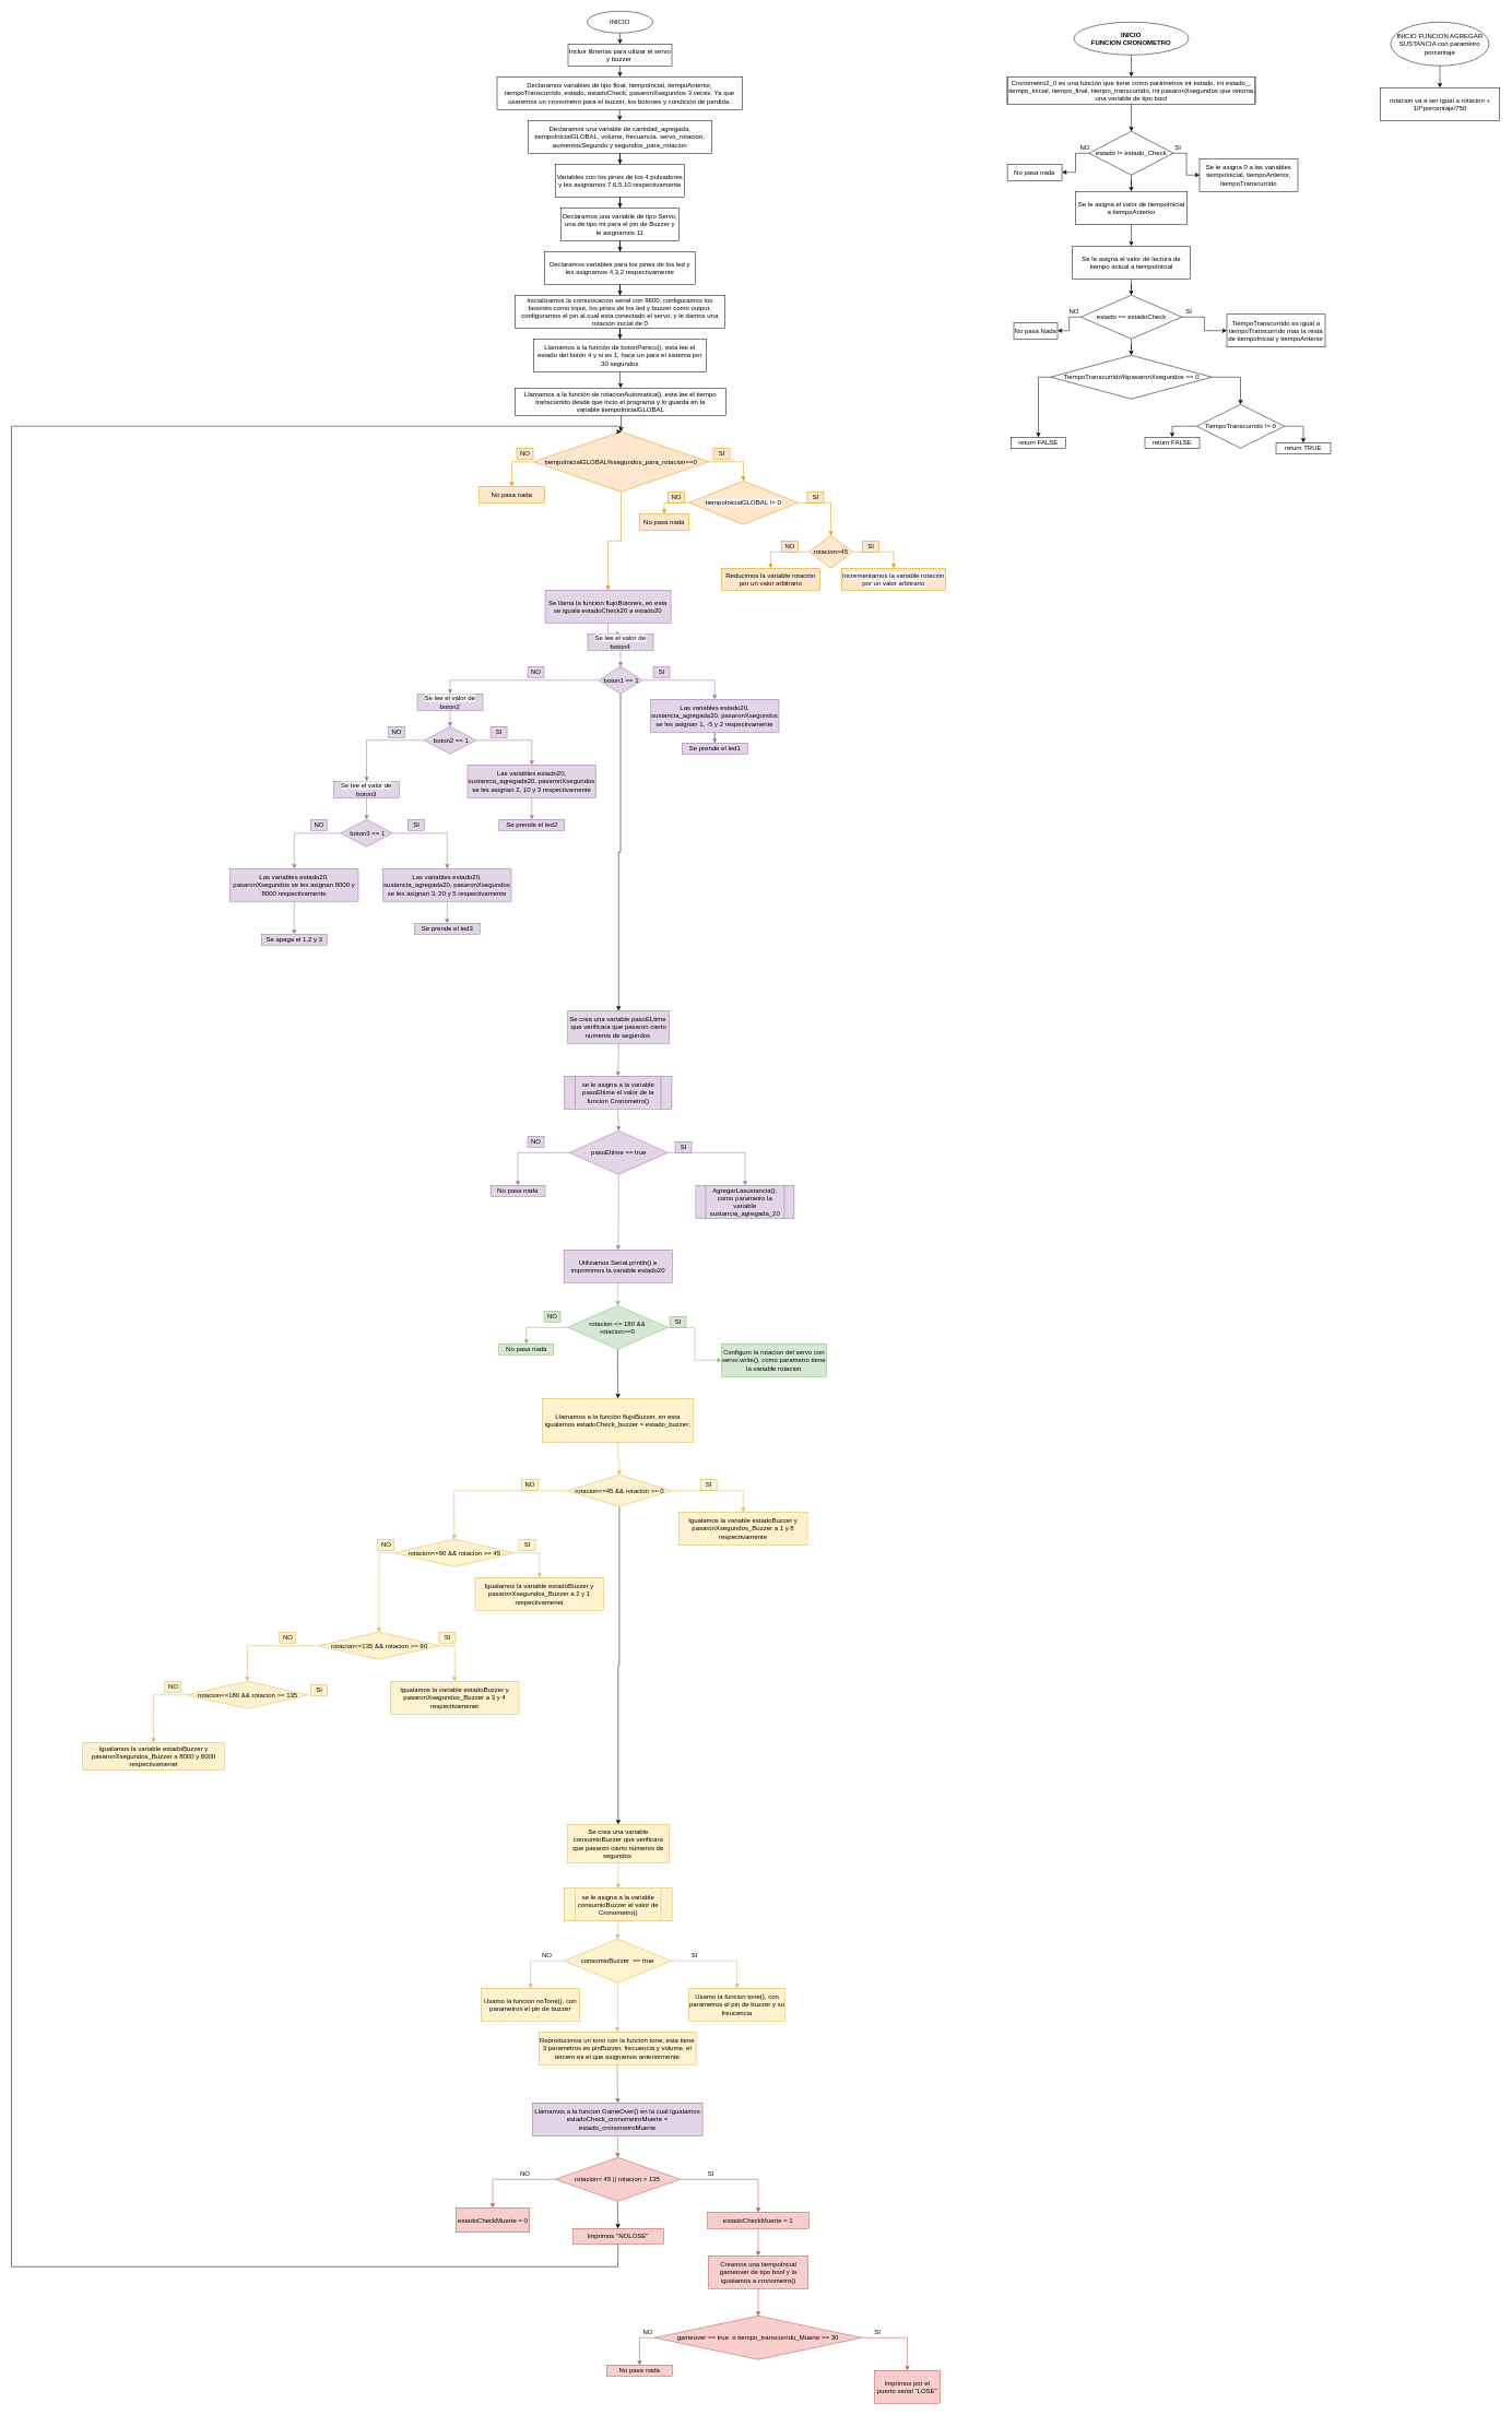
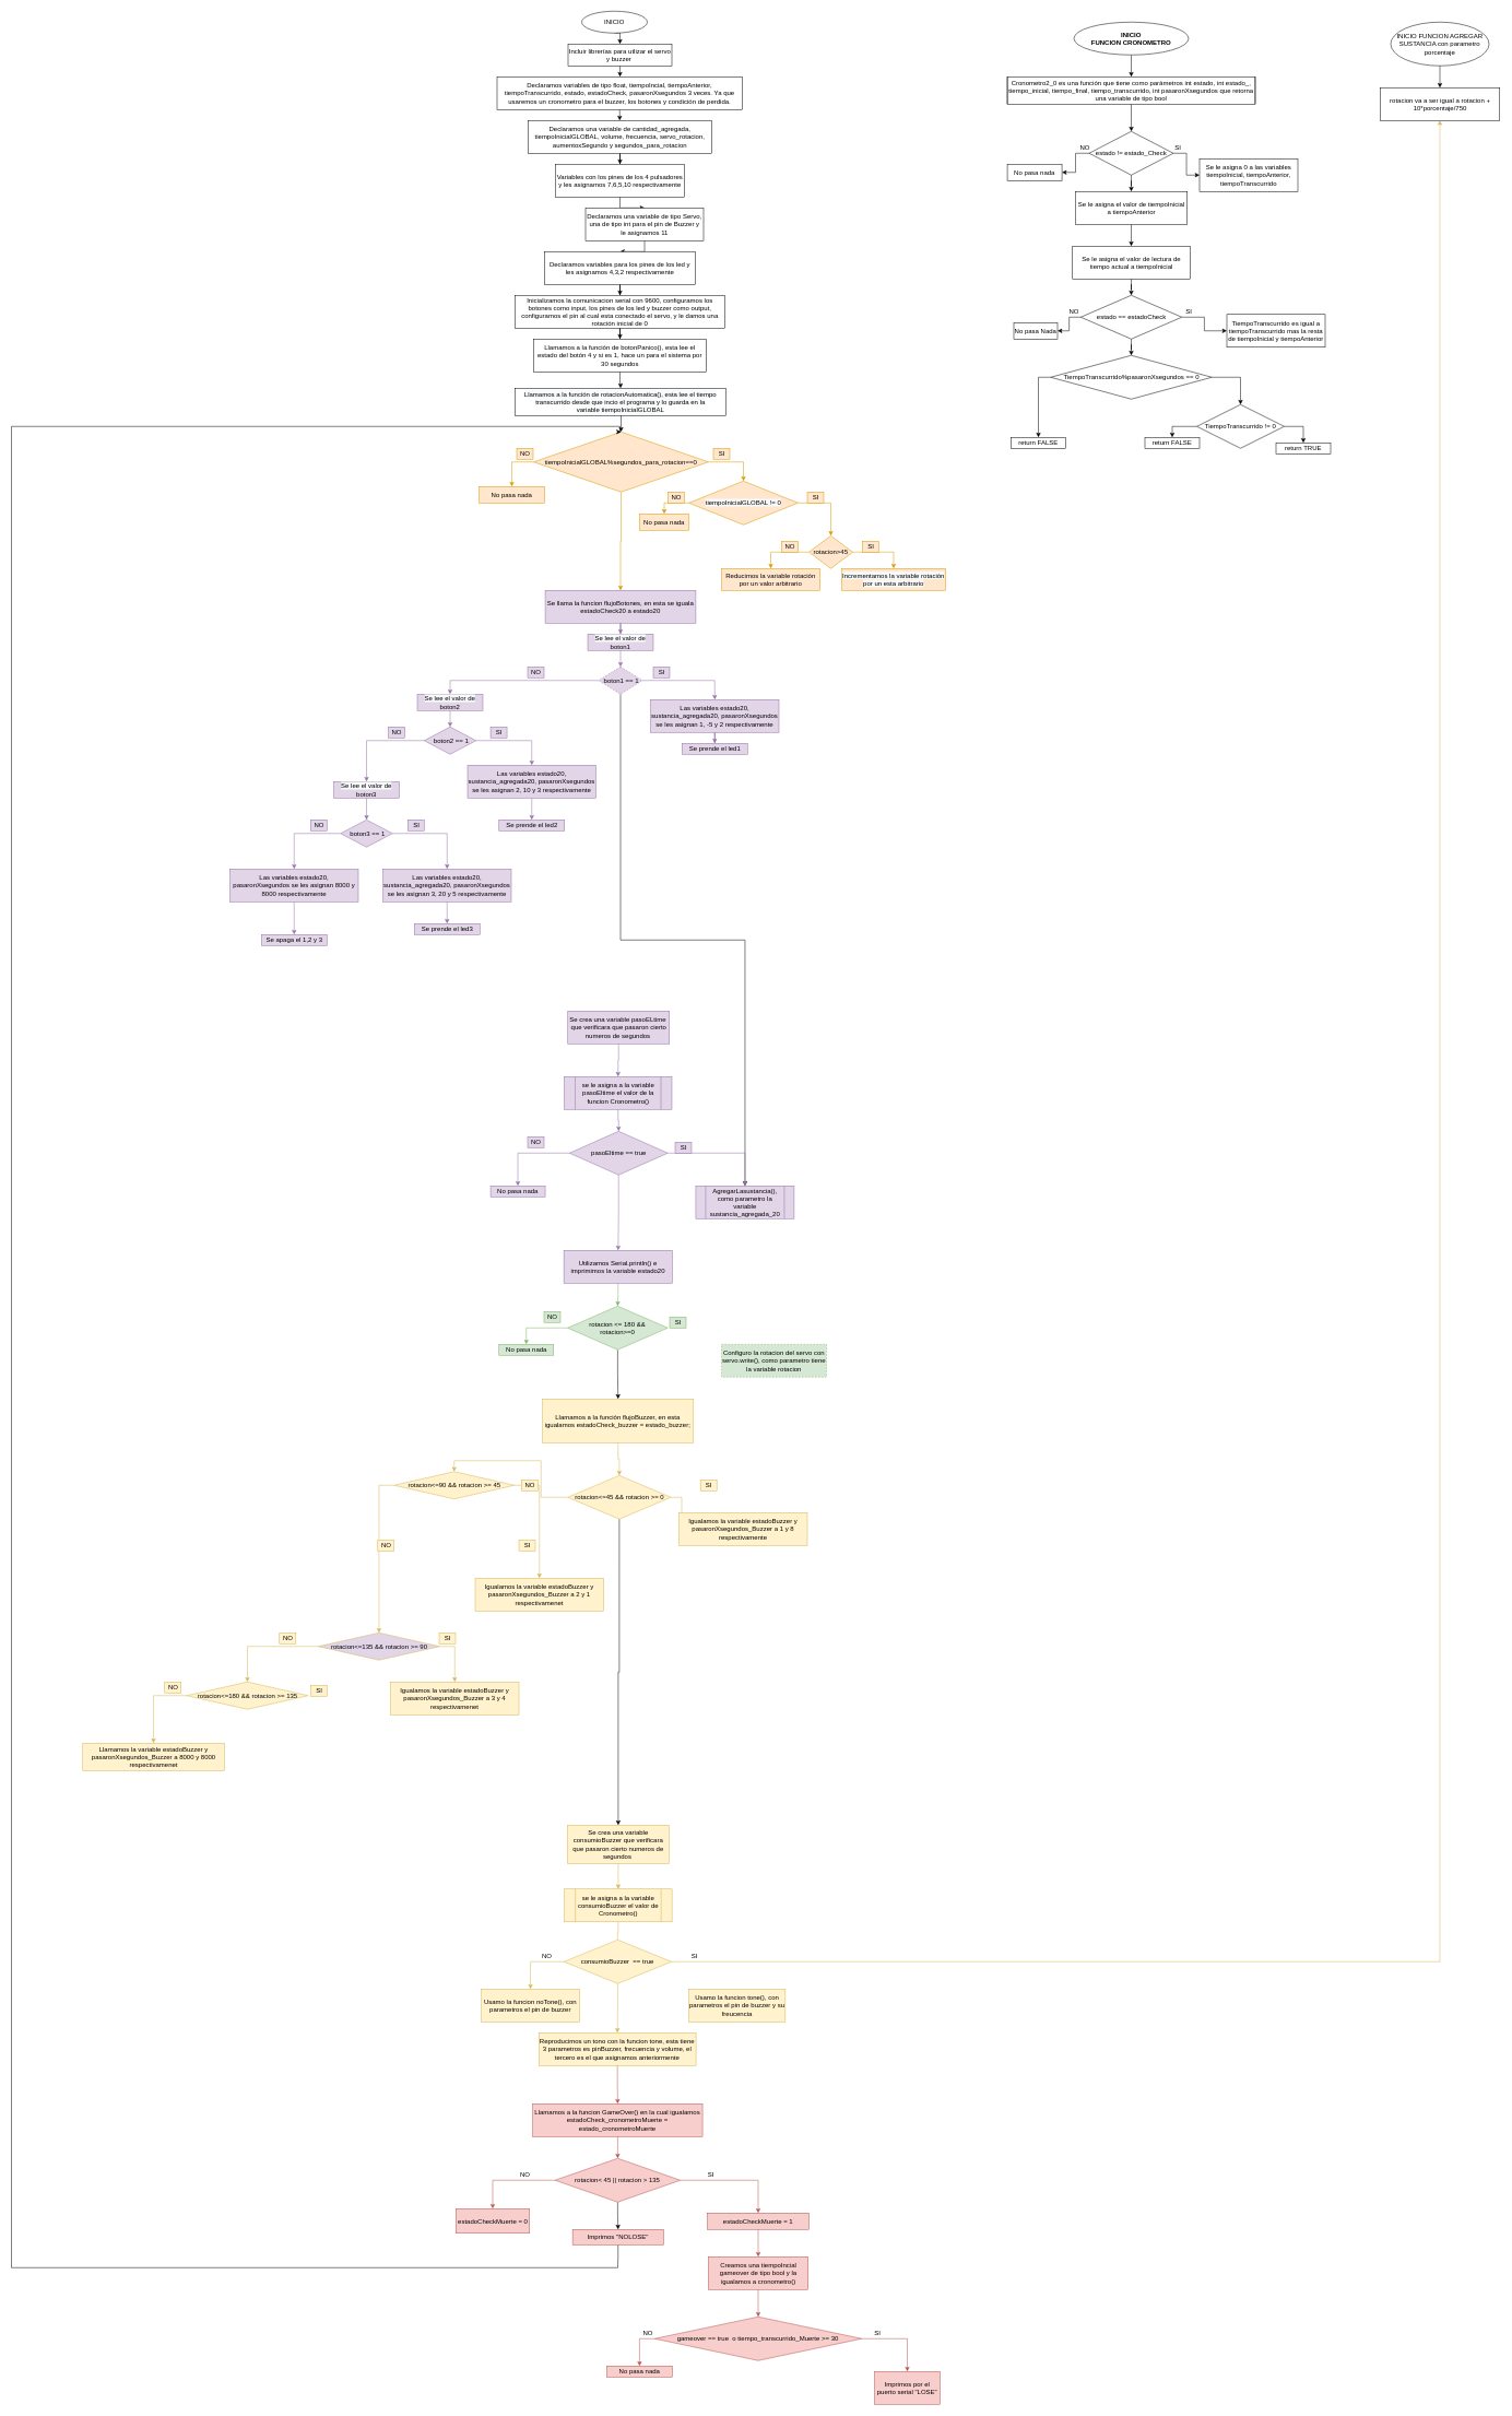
- <mxCell id="3" value="INICIO" style="ellipse;whiteSpace=wrap;html=1;" parent="1" vertex="1"><mxGeometry x="1074" y="20" width="120" height="40" as="geometry" /></mxCell>
+ <mxCell id="3" value="INICIO" style="ellipse;whiteSpace=wrap;html=1;" parent="1" vertex="1"><mxGeometry x="1064" y="20" width="120" height="40" as="geometry" /></mxCell>
- <mxCell id="13" value="Declaramos una variable de tipo Servo, una de tipo int para el pin de Buzzer y le asignamos 11" style="rounded=0;whiteSpace=wrap;html=1;" parent="1" vertex="1"><mxGeometry x="1026" y="380" width="216" height="60" as="geometry" /></mxCell>
+ <mxCell id="13" value="Declaramos una variable de tipo Servo, una de tipo int para el pin de Buzzer y le asignamos 11" style="rounded=0;whiteSpace=wrap;html=1;" parent="1" vertex="1"><mxGeometry x="1071" y="380" width="216" height="60" as="geometry" /></mxCell>
- <mxCell id="35" value="&lt;span style=&quot;color: rgb(0 , 0 , 0) ; font-family: &amp;#34;helvetica&amp;#34; ; font-size: 12px ; font-style: normal ; font-weight: 400 ; letter-spacing: normal ; text-align: center ; text-indent: 0px ; text-transform: none ; word-spacing: 0px ; background-color: rgb(248 , 249 , 250) ; display: inline ; float: none&quot;&gt;Incrementamos la variable rotación por un valor arbitrario&lt;/span&gt;" style="rounded=0;whiteSpace=wrap;html=1;fillColor=#ffe6cc;strokeColor=#d79b00;" parent="1" vertex="1"><mxGeometry x="1540" y="1040" width="190" height="40" as="geometry" /></mxCell>
+ <mxCell id="35" value="&lt;span style=&quot;color: rgb(0 , 0 , 0) ; font-family: &amp;#34;helvetica&amp;#34; ; font-size: 12px ; font-style: normal ; font-weight: 400 ; letter-spacing: normal ; text-align: center ; text-indent: 0px ; text-transform: none ; word-spacing: 0px ; background-color: rgb(248 , 249 , 250) ; display: inline ; float: none&quot;&gt;Incrementamos la variable rotación por un esta arbitrario&lt;/span&gt;" style="rounded=0;whiteSpace=wrap;html=1;fillColor=#ffe6cc;strokeColor=#d79b00;" parent="1" vertex="1"><mxGeometry x="1540" y="1040" width="190" height="40" as="geometry" /></mxCell>
- <mxCell id="70" value="Se llama la funcion flujoBotones, en esta se iguala estadoCheck20 a estado20" style="rounded=0;whiteSpace=wrap;html=1;fillColor=#e1d5e7;strokeColor=#9673a6;" parent="1" vertex="1"><mxGeometry x="997.14" y="1080" width="230" height="60" as="geometry" /></mxCell>
+ <mxCell id="70" value="Se llama la funcion flujoBotones, en esta se iguala estadoCheck20 a estado20" style="rounded=0;whiteSpace=wrap;html=1;fillColor=#e1d5e7;strokeColor=#9673a6;" parent="1" vertex="1"><mxGeometry x="997.14" y="1080" width="275.71" height="60" as="geometry" /></mxCell>
- <mxCell id="82" value="&lt;span style=&quot;color: rgb(0 , 0 , 0) ; font-family: &amp;#34;helvetica&amp;#34; ; font-size: 12px ; font-style: normal ; font-weight: 400 ; letter-spacing: normal ; text-align: center ; text-indent: 0px ; text-transform: none ; word-spacing: 0px ; background-color: rgb(248 , 249 , 250) ; display: inline ; float: none&quot;&gt;Se lee el valor de&lt;/span&gt;&lt;br&gt;boton4" style="rounded=0;whiteSpace=wrap;html=1;fillColor=#e1d5e7;strokeColor=#9673a6;" parent="1" vertex="1"><mxGeometry x="1075" y="1160" width="120" height="30" as="geometry" /></mxCell>
+ <mxCell id="82" value="&lt;span style=&quot;color: rgb(0 , 0 , 0) ; font-family: &amp;#34;helvetica&amp;#34; ; font-size: 12px ; font-style: normal ; font-weight: 400 ; letter-spacing: normal ; text-align: center ; text-indent: 0px ; text-transform: none ; word-spacing: 0px ; background-color: rgb(248 , 249 , 250) ; display: inline ; float: none&quot;&gt;Se lee el valor de&lt;/span&gt;&lt;br&gt;boton1" style="rounded=0;whiteSpace=wrap;html=1;fillColor=#e1d5e7;strokeColor=#9673a6;" parent="1" vertex="1"><mxGeometry x="1075" y="1160" width="120" height="30" as="geometry" /></mxCell>
- <mxCell id="74" value="&amp;nbsp;boton1 == 1" style="rhombus;whiteSpace=wrap;html=1;fillColor=#e1d5e7;strokeColor=#9673a6;" parent="1" vertex="1"><mxGeometry x="1095" y="1220" width="80" height="50" as="geometry" /></mxCell>
+ <mxCell id="74" value="&amp;nbsp;boton1 == 1" style="rhombus;whiteSpace=wrap;html=1;fillColor=#e1d5e7;strokeColor=#9673a6;dashed=1;" parent="1" vertex="1"><mxGeometry x="1095" y="1220" width="80" height="50" as="geometry" /></mxCell>
- <mxCell id="73" style="edgeStyle=orthogonalEdgeStyle;rounded=0;orthogonalLoop=1;jettySize=auto;html=1;exitX=0.5;exitY=1;exitDx=0;exitDy=0;entryX=0.5;entryY=0;entryDx=0;entryDy=0;" parent="1" source="74" target="106" edge="1"><mxGeometry relative="1" as="geometry" /></mxCell>
+ <mxCell id="73" style="edgeStyle=orthogonalEdgeStyle;rounded=0;orthogonalLoop=1;jettySize=auto;html=1;exitX=0.5;exitY=1;exitDx=0;exitDy=0;" parent="1" source="74" target="113" edge="1"><mxGeometry relative="1" as="geometry" /></mxCell>
- <mxCell id="120" style="edgeStyle=orthogonalEdgeStyle;rounded=0;orthogonalLoop=1;jettySize=auto;html=1;exitX=1;exitY=0.5;exitDx=0;exitDy=0;fillColor=#d5e8d4;strokeColor=#82b366;" parent="1" source="123" target="124" edge="1"><mxGeometry relative="1" as="geometry"><mxPoint x="1340" y="2490" as="targetPoint" /></mxGeometry></mxCell>
- <mxCell id="124" value="Configuro la rotacion del servo con servo.write(), como parametro tiene la variable rotacion" style="rounded=0;whiteSpace=wrap;html=1;fillColor=#d5e8d4;strokeColor=#82b366;" parent="1" vertex="1"><mxGeometry x="1320" y="2460" width="192" height="60" as="geometry" /></mxCell>
+ <mxCell id="124" value="Configuro la rotacion del servo con servo.write(), como parametro tiene la variable rotacion" style="rounded=0;whiteSpace=wrap;html=1;fillColor=#d5e8d4;strokeColor=#82b366;dashed=1;" parent="1" vertex="1"><mxGeometry x="1320" y="2460" width="192" height="60" as="geometry" /></mxCell>
- <mxCell id="141" value="rotacion&amp;lt;=45 &amp;amp;&amp;amp; rotacion &amp;gt;= 0" style="rhombus;whiteSpace=wrap;html=1;fillColor=#fff2cc;strokeColor=#d6b656;" parent="1" vertex="1"><mxGeometry x="1038.5" y="2700" width="188.5" height="58" as="geometry" /></mxCell>
+ <mxCell id="141" value="rotacion&amp;lt;=45 &amp;amp;&amp;amp; rotacion &amp;gt;= 0" style="rhombus;whiteSpace=wrap;html=1;fillColor=#fff2cc;strokeColor=#d6b656;" parent="1" vertex="1"><mxGeometry x="1038.5" y="2700" width="188.5" height="80" as="geometry" /></mxCell>
- <mxCell id="145" value="rotacion&amp;lt;=90 &amp;amp;&amp;amp; rotacion &amp;gt;= 45" style="rhombus;whiteSpace=wrap;html=1;fillColor=#fff2cc;strokeColor=#d6b656;" parent="1" vertex="1"><mxGeometry x="720.5" y="2818" width="220" height="50" as="geometry" /></mxCell>
+ <mxCell id="145" value="rotacion&amp;lt;=90 &amp;amp;&amp;amp; rotacion &amp;gt;= 45" style="rhombus;whiteSpace=wrap;html=1;fillColor=#fff2cc;strokeColor=#d6b656;" parent="1" vertex="1"><mxGeometry x="720.5" y="2693" width="220" height="50" as="geometry" /></mxCell>
- <mxCell id="149" value="rotacion&amp;lt;=135 &amp;amp;&amp;amp; rotacion &amp;gt;= 90" style="rhombus;whiteSpace=wrap;html=1;fillColor=#fff2cc;strokeColor=#d6b656;" parent="1" vertex="1"><mxGeometry x="581.5" y="2988" width="222.5" height="50" as="geometry" /></mxCell>
+ <mxCell id="149" value="rotacion&amp;lt;=135 &amp;amp;&amp;amp; rotacion &amp;gt;= 90" style="rhombus;whiteSpace=wrap;html=1;fillColor=#e1d5e7;strokeColor=#d6b656;" parent="1" vertex="1"><mxGeometry x="581.5" y="2988" width="222.5" height="50" as="geometry" /></mxCell>
- <mxCell id="159" value="Igualamos la variable estadoBuzzer y pasaronXsegundos_Buzzer a 8000 y 8000 respectivamenet" style="rounded=0;whiteSpace=wrap;html=1;fillColor=#fff2cc;strokeColor=#d6b656;" parent="1" vertex="1"><mxGeometry x="150.5" y="3190" width="259" height="50" as="geometry" /></mxCell>
+ <mxCell id="159" value="Llamamos la variable estadoBuzzer y pasaronXsegundos_Buzzer a 8000 y 8000 respectivamenet" style="rounded=0;whiteSpace=wrap;html=1;fillColor=#fff2cc;strokeColor=#d6b656;" parent="1" vertex="1"><mxGeometry x="150.5" y="3190" width="259" height="50" as="geometry" /></mxCell>
- <mxCell id="164" style="edgeStyle=orthogonalEdgeStyle;rounded=0;orthogonalLoop=1;jettySize=auto;html=1;exitX=0.5;exitY=1;exitDx=0;exitDy=0;fillColor=#fff2cc;strokeColor=#d6b656;" parent="1" source="165" target="169" edge="1"><mxGeometry relative="1" as="geometry"><mxPoint x="1131.29" y="3580" as="targetPoint" /></mxGeometry></mxCell>
+ <mxCell id="164" style="edgeStyle=orthogonalEdgeStyle;rounded=0;orthogonalLoop=1;jettySize=auto;html=1;exitX=0.5;exitY=1;exitDx=0;exitDy=0;fillColor=#fff2cc;strokeColor=#d6b656;endArrow=none;" parent="1" source="165" target="169" edge="1"><mxGeometry relative="1" as="geometry"><mxPoint x="1131.29" y="3580" as="targetPoint" /></mxGeometry></mxCell>
- <mxCell id="166" style="edgeStyle=orthogonalEdgeStyle;rounded=0;orthogonalLoop=1;jettySize=auto;html=1;exitX=1;exitY=0.5;exitDx=0;exitDy=0;fillColor=#fff2cc;strokeColor=#d6b656;" parent="1" source="169" target="170" edge="1"><mxGeometry relative="1" as="geometry"><mxPoint x="1288.29" y="3630" as="targetPoint" /></mxGeometry></mxCell>
+ <mxCell id="166" style="edgeStyle=orthogonalEdgeStyle;rounded=0;orthogonalLoop=1;jettySize=auto;html=1;exitX=1;exitY=0.5;exitDx=0;exitDy=0;fillColor=#fff2cc;strokeColor=#d6b656;" parent="1" source="169" target="117" edge="1"><mxGeometry relative="1" as="geometry"><mxPoint x="1288.29" y="3630" as="targetPoint" /></mxGeometry></mxCell>
- <mxCell id="175" value="Llamamos a la funcion GameOver() en la cual igualamos estadoCheck_cronometroMuerte = estado_cronometroMuerte" style="rounded=0;whiteSpace=wrap;html=1;fillColor=#e1d5e7;strokeColor=#b85450;" parent="1" vertex="1"><mxGeometry x="974.43" y="3850" width="310.7" height="60" as="geometry" /></mxCell>
+ <mxCell id="175" value="Llamamos a la funcion GameOver() en la cual igualamos estadoCheck_cronometroMuerte = estado_cronometroMuerte" style="rounded=0;whiteSpace=wrap;html=1;fillColor=#f8cecc;strokeColor=#b85450;" parent="1" vertex="1"><mxGeometry x="974.43" y="3850" width="310.7" height="60" as="geometry" /></mxCell>
